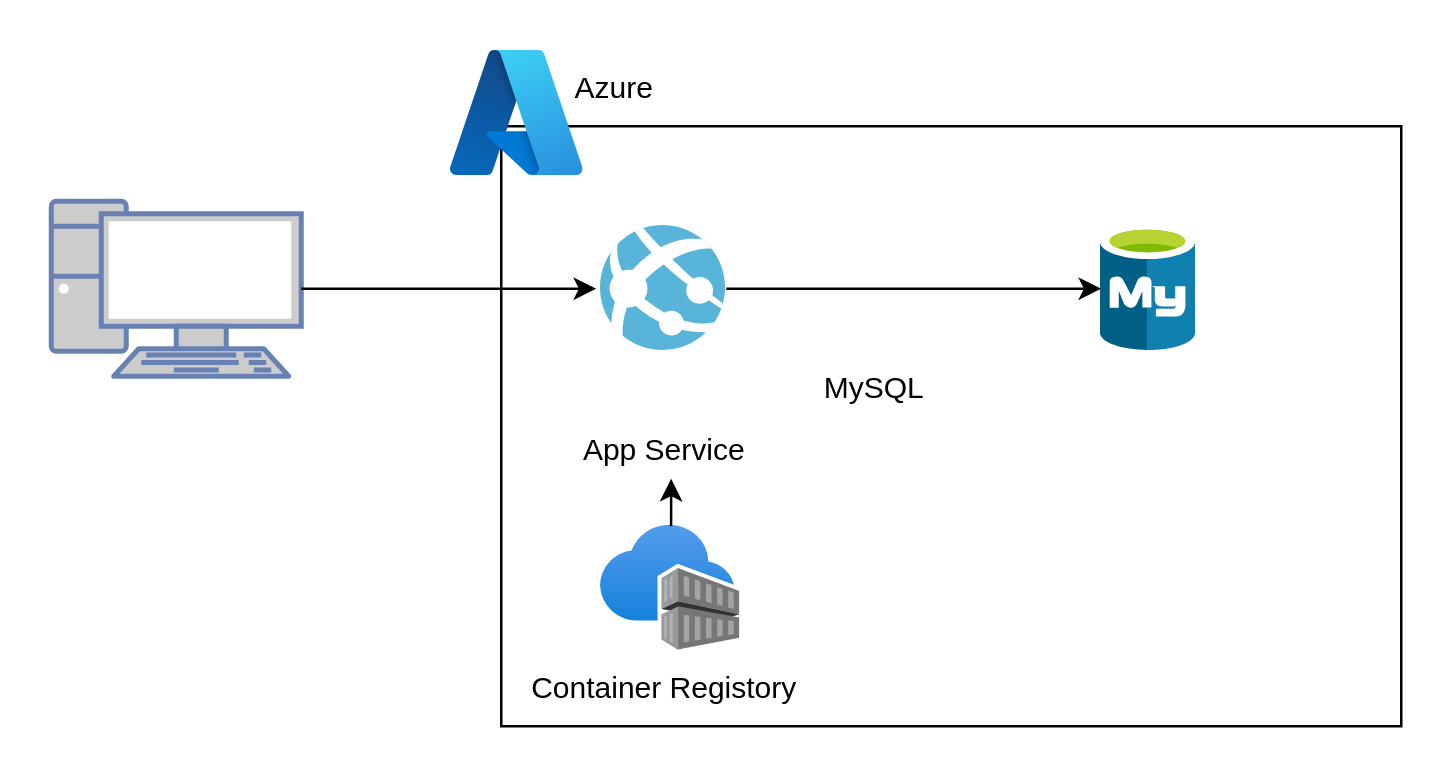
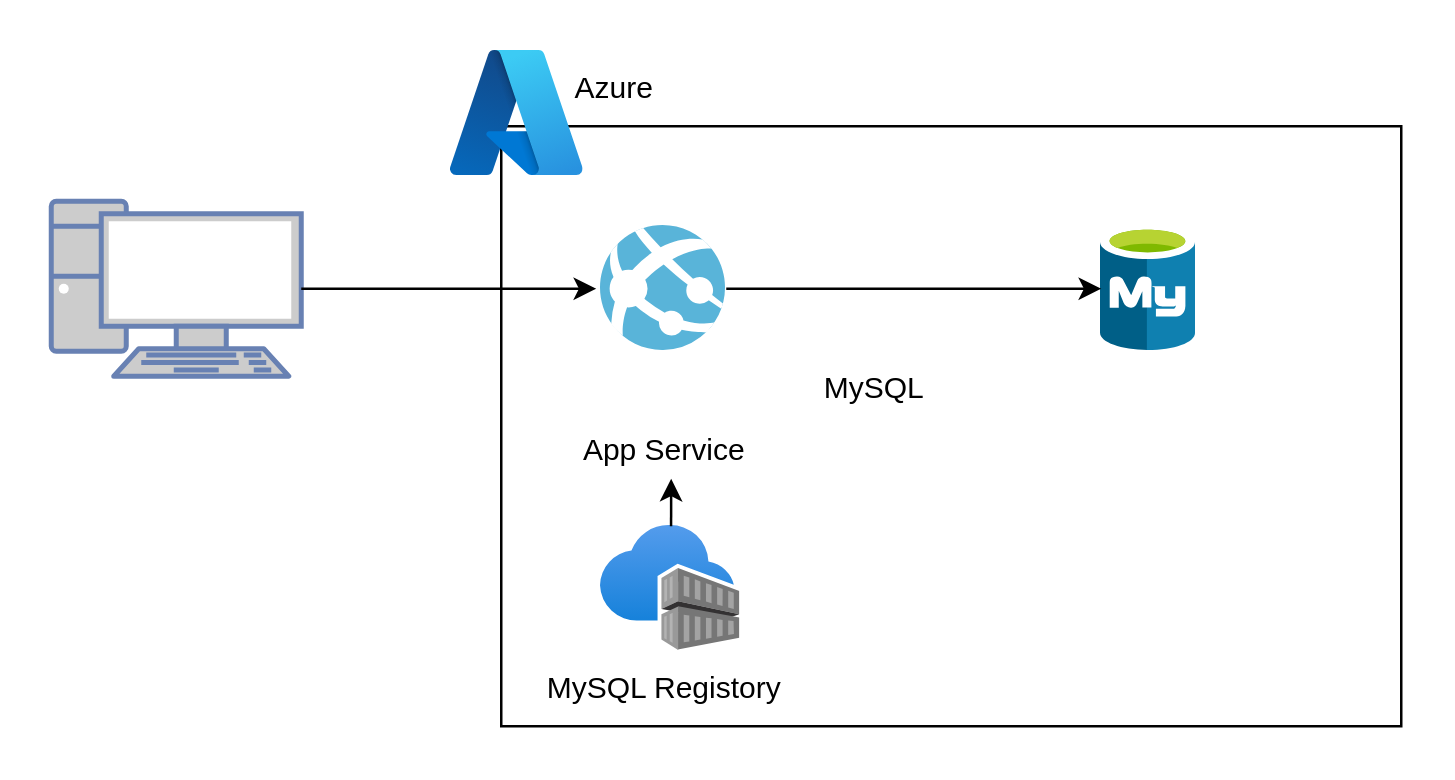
- <mxCell id="12" value="&lt;font style=&quot;color: light-dark(rgb(0, 0, 0), rgb(0, 0, 0));&quot;&gt;Container Registory&lt;/font&gt;" style="text;html=1;align=center;verticalAlign=middle;resizable=0;points=[];autosize=1;strokeColor=none;fillColor=none;" vertex="1" parent="1"><mxGeometry x="200" y="260" width="130" height="30" as="geometry" /></mxCell>
+ <mxCell id="12" value="&lt;font style=&quot;color: light-dark(rgb(0, 0, 0), rgb(0, 0, 0));&quot;&gt;MySQL Registory&lt;/font&gt;" style="text;html=1;align=center;verticalAlign=middle;resizable=0;points=[];autosize=1;strokeColor=none;fillColor=none;" vertex="1" parent="1"><mxGeometry x="200" y="260" width="130" height="30" as="geometry" /></mxCell>
